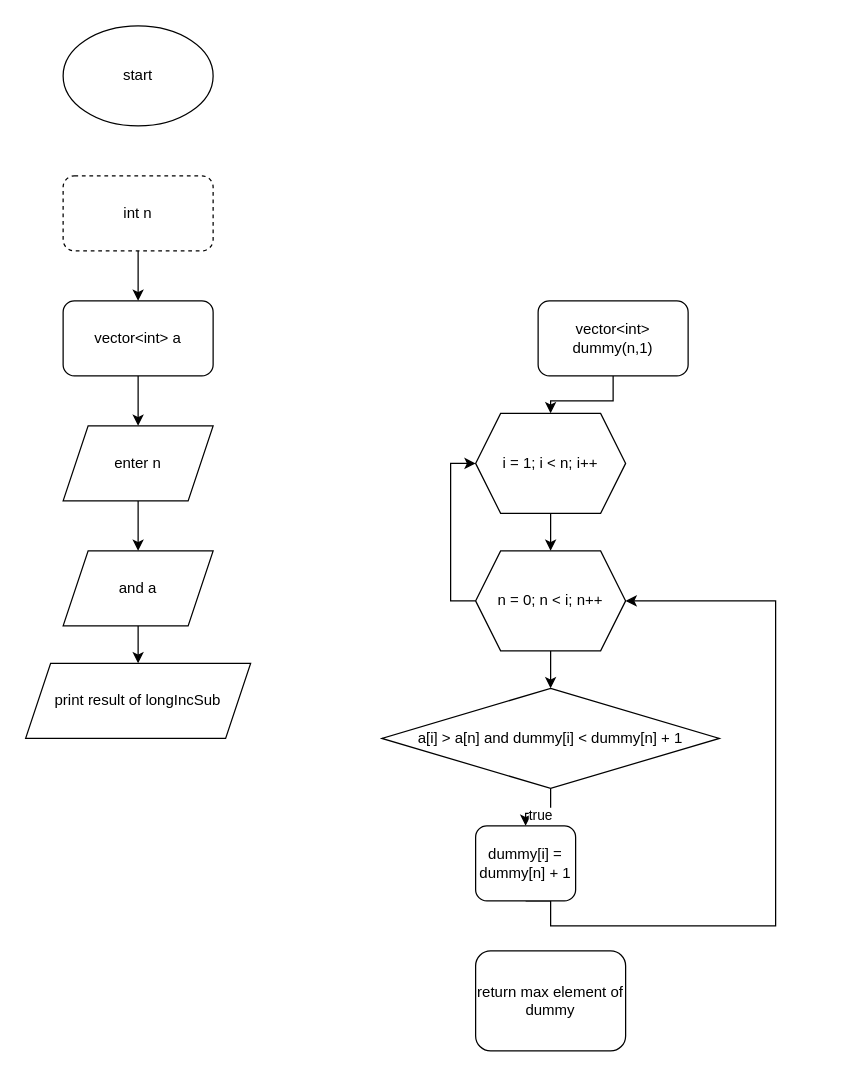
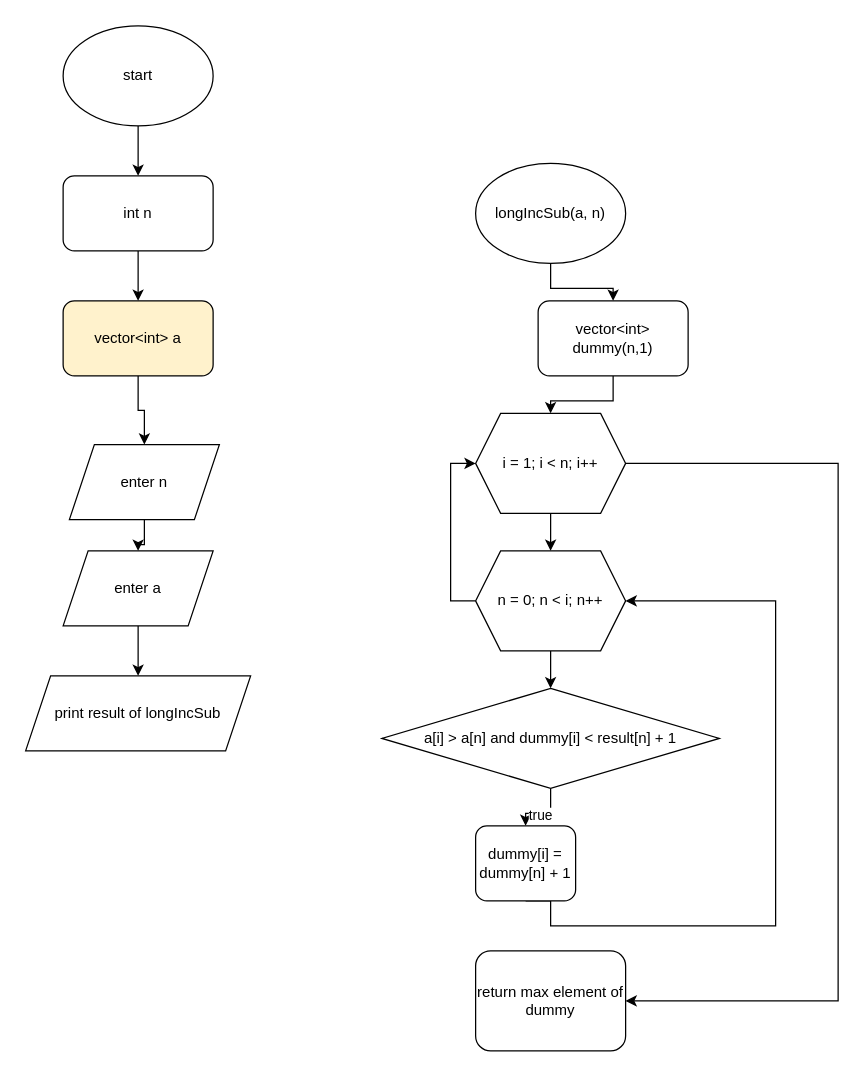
+ <mxCell id="2" style="edgeStyle=orthogonalEdgeStyle;rounded=0;orthogonalLoop=1;jettySize=auto;html=1;entryX=0.5;entryY=0;entryDx=0;entryDy=0;" edge="1" parent="1" source="3" target="5"><mxGeometry relative="1" as="geometry" /></mxCell>
- <mxCell id="5" value="int n" style="rounded=1;whiteSpace=wrap;html=1;dashed=1;" vertex="1" parent="1"><mxGeometry x="50" y="140" width="120" height="60" as="geometry" /></mxCell>
+ <mxCell id="5" value="int n" style="rounded=1;whiteSpace=wrap;html=1;" vertex="1" parent="1"><mxGeometry x="50" y="140" width="120" height="60" as="geometry" /></mxCell>
+ <mxCell id="14" value="longIncSub(a, n)" style="ellipse;whiteSpace=wrap;html=1;" vertex="1" parent="1"><mxGeometry x="380" y="130" width="120" height="80" as="geometry" /></mxCell>
+ <mxCell id="13" style="edgeStyle=orthogonalEdgeStyle;rounded=0;orthogonalLoop=1;jettySize=auto;html=1;" edge="1" parent="1" source="14" target="16"><mxGeometry relative="1" as="geometry" /></mxCell>
- <mxCell id="7" value="vector&amp;lt;int&amp;gt; a" style="rounded=1;whiteSpace=wrap;html=1;" vertex="1" parent="1"><mxGeometry x="50" y="240" width="120" height="60" as="geometry" /></mxCell>
+ <mxCell id="7" value="vector&amp;lt;int&amp;gt; a" style="rounded=1;whiteSpace=wrap;html=1;fillColor=#fff2cc;" vertex="1" parent="1"><mxGeometry x="50" y="240" width="120" height="60" as="geometry" /></mxCell>
- <mxCell id="9" value="enter n" style="shape=parallelogram;perimeter=parallelogramPerimeter;whiteSpace=wrap;html=1;fixedSize=1;" vertex="1" parent="1"><mxGeometry x="50" y="340" width="120" height="60" as="geometry" /></mxCell>
+ <mxCell id="9" value="enter n" style="shape=parallelogram;perimeter=parallelogramPerimeter;whiteSpace=wrap;html=1;fixedSize=1;" vertex="1" parent="1"><mxGeometry x="55" y="355" width="120" height="60" as="geometry" /></mxCell>
- <mxCell id="11" value="and a" style="shape=parallelogram;perimeter=parallelogramPerimeter;whiteSpace=wrap;html=1;fixedSize=1;" vertex="1" parent="1"><mxGeometry x="50" y="440" width="120" height="60" as="geometry" /></mxCell>
+ <mxCell id="11" value="enter a" style="shape=parallelogram;perimeter=parallelogramPerimeter;whiteSpace=wrap;html=1;fixedSize=1;" vertex="1" parent="1"><mxGeometry x="50" y="440" width="120" height="60" as="geometry" /></mxCell>
- <mxCell id="12" value="print result of longIncSub" style="shape=parallelogram;perimeter=parallelogramPerimeter;whiteSpace=wrap;html=1;fixedSize=1;" vertex="1" parent="1"><mxGeometry x="20" y="530" width="180" height="60" as="geometry" /></mxCell>
+ <mxCell id="12" value="print result of longIncSub" style="shape=parallelogram;perimeter=parallelogramPerimeter;whiteSpace=wrap;html=1;fixedSize=1;" vertex="1" parent="1"><mxGeometry x="20" y="540" width="180" height="60" as="geometry" /></mxCell>
+ <mxCell id="18" style="edgeStyle=orthogonalEdgeStyle;rounded=0;orthogonalLoop=1;jettySize=auto;html=1;entryX=1;entryY=0.5;entryDx=0;entryDy=0;" edge="1" parent="1" source="19" target="28"><mxGeometry relative="1" as="geometry"><Array as="points"><mxPoint x="670" y="370" /><mxPoint x="670" y="800" /></Array></mxGeometry></mxCell>
- <mxCell id="25" value="a[i] &amp;gt; a[n] and dummy[i] &amp;lt; dummy[n] + 1" style="rhombus;whiteSpace=wrap;html=1;" vertex="1" parent="1"><mxGeometry x="305" y="550" width="270" height="80" as="geometry" /></mxCell>
+ <mxCell id="25" value="a[i] &amp;gt; a[n] and dummy[i] &amp;lt; result[n] + 1" style="rhombus;whiteSpace=wrap;html=1;" vertex="1" parent="1"><mxGeometry x="305" y="550" width="270" height="80" as="geometry" /></mxCell>
